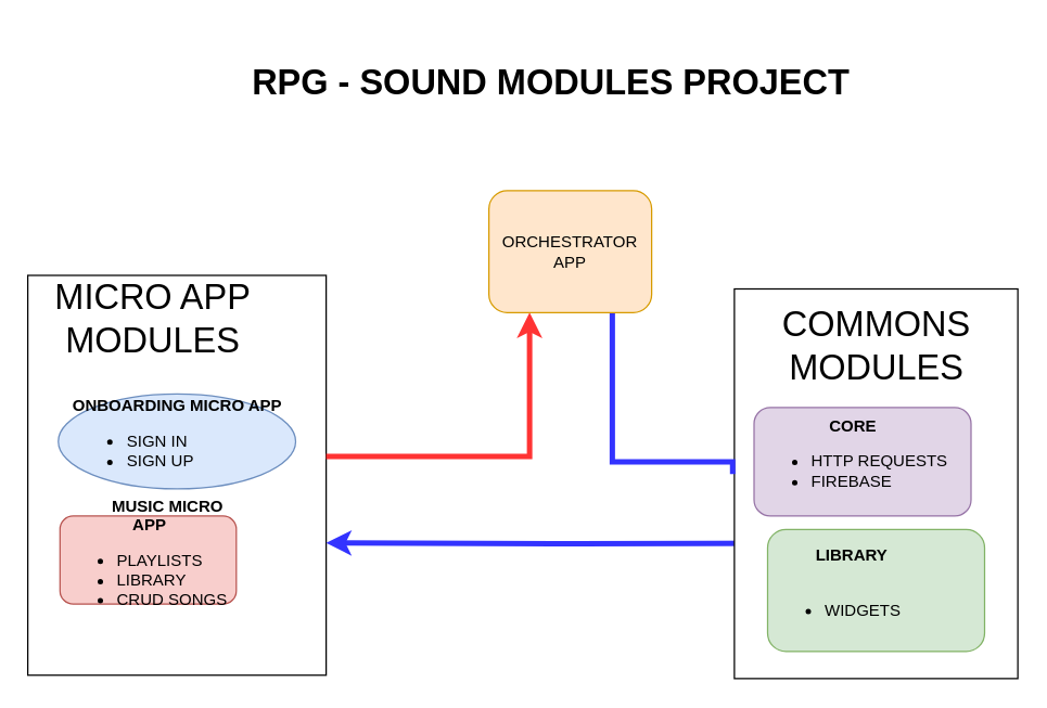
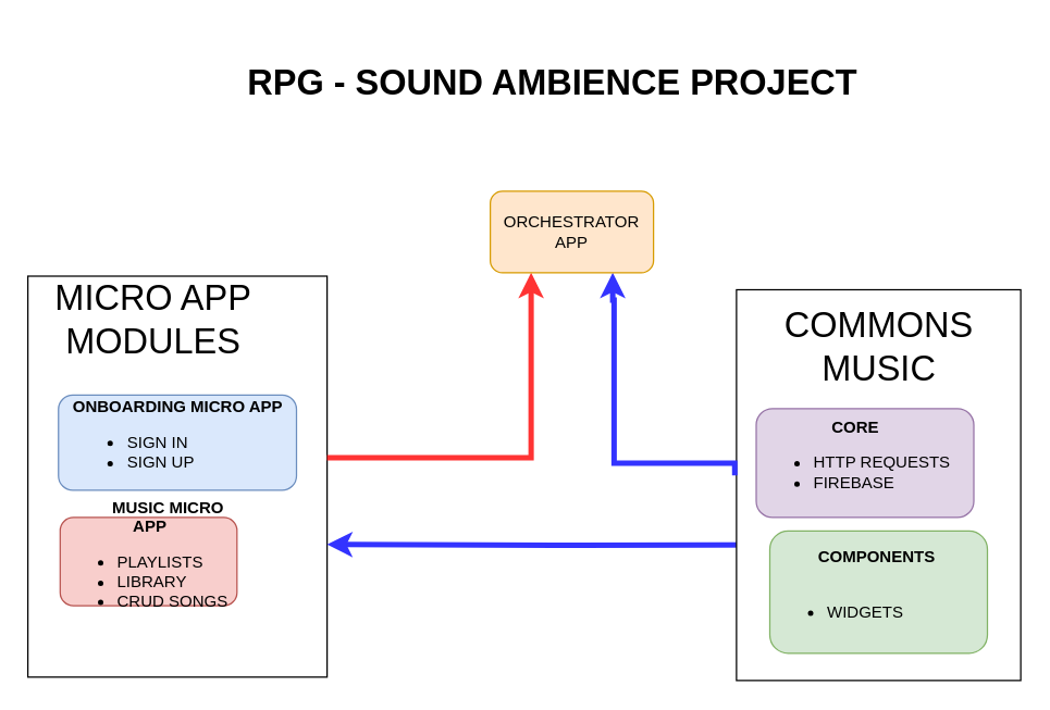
- <mxCell id="11" value="&lt;b&gt;&lt;font style=&quot;font-size: 26px;&quot;&gt;RPG - SOUND MODULES PROJECT&lt;/font&gt;&lt;/b&gt;" style="text;html=1;strokeColor=none;fillColor=none;align=center;verticalAlign=middle;whiteSpace=wrap;rounded=0;" vertex="1" parent="1"><mxGeometry x="151" y="20" width="510" height="80" as="geometry" /></mxCell>
+ <mxCell id="11" value="&lt;b&gt;&lt;font style=&quot;font-size: 26px;&quot;&gt;RPG - SOUND AMBIENCE PROJECT&lt;/font&gt;&lt;/b&gt;" style="text;html=1;strokeColor=none;fillColor=none;align=center;verticalAlign=middle;whiteSpace=wrap;rounded=0;" vertex="1" parent="1"><mxGeometry x="151" y="20" width="510" height="80" as="geometry" /></mxCell>
- <mxCell id="7" value="ORCHESTRATOR APP" style="rounded=1;whiteSpace=wrap;html=1;fillColor=#ffe6cc;strokeColor=#d79b00;" vertex="1" parent="1"><mxGeometry x="360" y="140" width="120" height="90" as="geometry" /></mxCell>
+ <mxCell id="7" value="ORCHESTRATOR APP" style="rounded=1;whiteSpace=wrap;html=1;fillColor=#ffe6cc;strokeColor=#d79b00;" vertex="1" parent="1"><mxGeometry x="360" y="140" width="120" height="60" as="geometry" /></mxCell>
- <mxCell id="13" value="COMMONS&lt;br&gt;MODULES" style="text;html=1;strokeColor=none;fillColor=none;align=center;verticalAlign=middle;whiteSpace=wrap;rounded=0;fontSize=26;" vertex="1" parent="1"><mxGeometry x="580.5" y="230" width="130" height="50" as="geometry" /></mxCell>
+ <mxCell id="13" value="COMMONS&lt;br&gt;MUSIC" style="text;html=1;strokeColor=none;fillColor=none;align=center;verticalAlign=middle;whiteSpace=wrap;rounded=0;fontSize=26;" vertex="1" parent="1"><mxGeometry x="580.5" y="230" width="130" height="50" as="geometry" /></mxCell>
- <mxCell id="9" value="&lt;b&gt;ONBOARDING MICRO APP&lt;/b&gt;&lt;br&gt;&lt;div style=&quot;text-align: left;&quot;&gt;&lt;ul&gt;&lt;li&gt;&lt;span style=&quot;background-color: initial;&quot;&gt;SIGN IN&lt;/span&gt;&lt;/li&gt;&lt;li&gt;&lt;span style=&quot;background-color: initial;&quot;&gt;SIGN UP&lt;/span&gt;&lt;/li&gt;&lt;/ul&gt;&lt;/div&gt;" style="ellipse;whiteSpace=wrap;html=1;fillColor=#dae8fc;strokeColor=#6c8ebf;" vertex="1" parent="1"><mxGeometry x="42.5" y="290" width="175" height="70" as="geometry" /></mxCell>
+ <mxCell id="9" value="&lt;b&gt;ONBOARDING MICRO APP&lt;/b&gt;&lt;br&gt;&lt;div style=&quot;text-align: left;&quot;&gt;&lt;ul&gt;&lt;li&gt;&lt;span style=&quot;background-color: initial;&quot;&gt;SIGN IN&lt;/span&gt;&lt;/li&gt;&lt;li&gt;&lt;span style=&quot;background-color: initial;&quot;&gt;SIGN UP&lt;/span&gt;&lt;/li&gt;&lt;/ul&gt;&lt;/div&gt;" style="rounded=1;whiteSpace=wrap;html=1;fillColor=#dae8fc;strokeColor=#6c8ebf;" vertex="1" parent="1"><mxGeometry x="42.5" y="290" width="175" height="70" as="geometry" /></mxCell>
- <mxCell id="8" value="&lt;b&gt;&amp;nbsp; &amp;nbsp; &amp;nbsp; &amp;nbsp; &amp;nbsp; LIBRARY&lt;/b&gt;&lt;br&gt;&lt;br&gt;&lt;div style=&quot;&quot;&gt;&lt;ul&gt;&lt;li style=&quot;&quot;&gt;WIDGETS&lt;/li&gt;&lt;/ul&gt;&lt;/div&gt;" style="rounded=1;whiteSpace=wrap;html=1;fillColor=#d5e8d4;strokeColor=#82b366;align=left;" vertex="1" parent="1"><mxGeometry x="565.5" y="390" width="160" height="90" as="geometry" /></mxCell>
+ <mxCell id="8" value="&lt;b&gt;&amp;nbsp; &amp;nbsp; &amp;nbsp; &amp;nbsp; &amp;nbsp; COMPONENTS&lt;/b&gt;&lt;br&gt;&lt;br&gt;&lt;div style=&quot;&quot;&gt;&lt;ul&gt;&lt;li style=&quot;&quot;&gt;WIDGETS&lt;/li&gt;&lt;/ul&gt;&lt;/div&gt;" style="rounded=1;whiteSpace=wrap;html=1;fillColor=#d5e8d4;strokeColor=#82b366;align=left;" vertex="1" parent="1"><mxGeometry x="565.5" y="390" width="160" height="90" as="geometry" /></mxCell>
